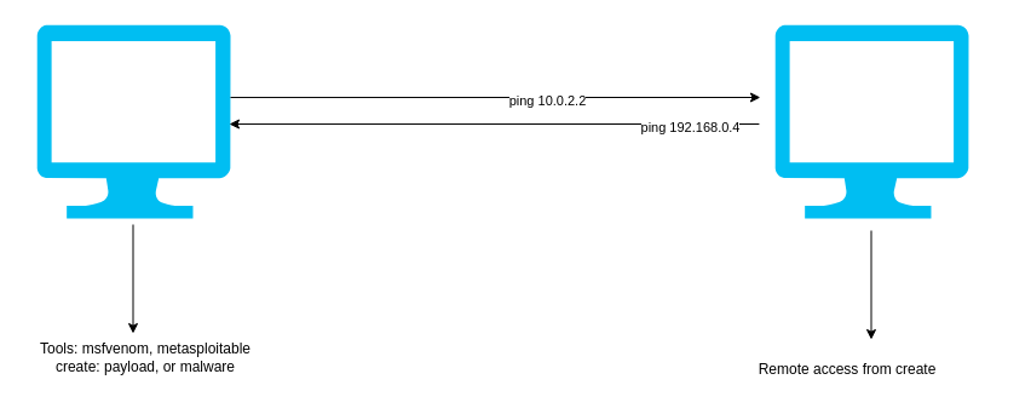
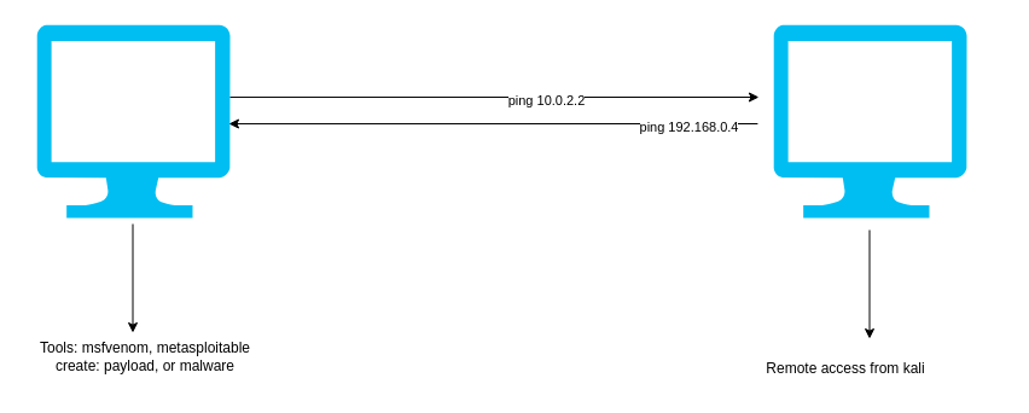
- <mxCell id="11" value="Remote access from create" style="text;html=1;align=center;verticalAlign=middle;whiteSpace=wrap;rounded=0;" vertex="1" parent="1"><mxGeometry x="570" y="290" width="260" height="30" as="geometry" /></mxCell>
+ <mxCell id="11" value="Remote access from kali" style="text;html=1;align=center;verticalAlign=middle;whiteSpace=wrap;rounded=0;" vertex="1" parent="1"><mxGeometry x="570" y="290" width="260" height="30" as="geometry" /></mxCell>
